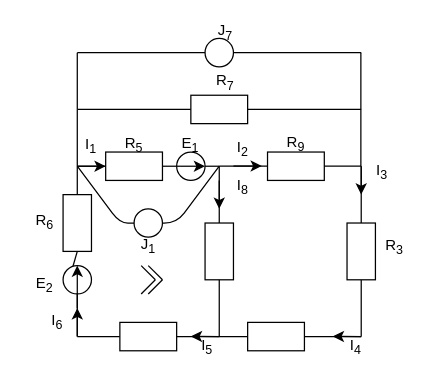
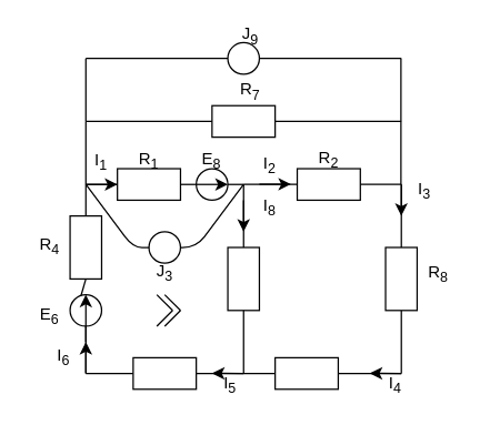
- <mxCell id="69" value="J&lt;sub&gt;7&lt;/sub&gt;" style="text;html=1;strokeColor=none;fillColor=none;align=center;verticalAlign=middle;whiteSpace=wrap;rounded=0;" vertex="1" parent="1"><mxGeometry x="170" y="20" width="20" height="10" as="geometry" /></mxCell>
+ <mxCell id="69" value="J&lt;sub&gt;9&lt;/sub&gt;" style="text;html=1;strokeColor=none;fillColor=none;align=center;verticalAlign=middle;whiteSpace=wrap;rounded=0;" vertex="1" parent="1"><mxGeometry x="170" y="20" width="20" height="10" as="geometry" /></mxCell>
- <mxCell id="58" value="R&lt;sub&gt;9&lt;/sub&gt;" style="text;html=1;strokeColor=none;fillColor=none;align=center;verticalAlign=middle;whiteSpace=wrap;rounded=0;" vertex="1" parent="2"><mxGeometry x="170.91" y="77.73" width="30.91" height="13.18" as="geometry" /></mxCell>
+ <mxCell id="58" value="R&lt;sub&gt;2&lt;/sub&gt;" style="text;html=1;strokeColor=none;fillColor=none;align=center;verticalAlign=middle;whiteSpace=wrap;rounded=0;" vertex="1" parent="2"><mxGeometry x="170.91" y="77.73" width="30.91" height="13.18" as="geometry" /></mxCell>
- <mxCell id="55" value="R&lt;sub&gt;5&lt;/sub&gt;" style="text;html=1;strokeColor=none;fillColor=none;align=center;verticalAlign=middle;whiteSpace=wrap;rounded=0;" vertex="1" parent="2"><mxGeometry x="43.86" y="80" width="25.91" height="10.91" as="geometry" /></mxCell>
+ <mxCell id="55" value="R&lt;sub&gt;1&lt;/sub&gt;" style="text;html=1;strokeColor=none;fillColor=none;align=center;verticalAlign=middle;whiteSpace=wrap;rounded=0;" vertex="1" parent="2"><mxGeometry x="43.86" y="80" width="25.91" height="10.91" as="geometry" /></mxCell>
- <mxCell id="56" value="E&lt;sub&gt;1&lt;/sub&gt;" style="text;html=1;strokeColor=none;fillColor=none;align=center;verticalAlign=middle;whiteSpace=wrap;rounded=0;" vertex="1" parent="2"><mxGeometry x="88.41" y="77.73" width="27.73" height="15.45" as="geometry" /></mxCell>
+ <mxCell id="56" value="E&lt;sub&gt;8&lt;/sub&gt;" style="text;html=1;strokeColor=none;fillColor=none;align=center;verticalAlign=middle;whiteSpace=wrap;rounded=0;" vertex="1" parent="2"><mxGeometry x="88.41" y="77.73" width="27.73" height="15.45" as="geometry" /></mxCell>
- <mxCell id="68" value="R&lt;sub&gt;6&lt;/sub&gt;" style="text;html=1;strokeColor=none;fillColor=none;align=center;verticalAlign=middle;whiteSpace=wrap;rounded=0;" vertex="1" parent="1"><mxGeometry x="20" y="170" width="30.91" height="13.18" as="geometry" /></mxCell>
+ <mxCell id="68" value="R&lt;sub&gt;4&lt;/sub&gt;" style="text;html=1;strokeColor=none;fillColor=none;align=center;verticalAlign=middle;whiteSpace=wrap;rounded=0;" vertex="1" parent="1"><mxGeometry x="20" y="170" width="30.91" height="13.18" as="geometry" /></mxCell>
- <mxCell id="59" value="J&lt;sub&gt;1&lt;/sub&gt;" style="text;html=1;strokeColor=none;fillColor=none;align=center;verticalAlign=middle;whiteSpace=wrap;rounded=0;" vertex="1" parent="2"><mxGeometry x="52.73" y="159.09" width="30.91" height="13.18" as="geometry" /></mxCell>
+ <mxCell id="59" value="J&lt;sub&gt;3&lt;/sub&gt;" style="text;html=1;strokeColor=none;fillColor=none;align=center;verticalAlign=middle;whiteSpace=wrap;rounded=0;" vertex="1" parent="2"><mxGeometry x="52.73" y="159.09" width="30.91" height="13.18" as="geometry" /></mxCell>
- <mxCell id="63" value="R&lt;sub&gt;3&lt;/sub&gt;" style="text;html=1;strokeColor=none;fillColor=none;align=center;verticalAlign=middle;whiteSpace=wrap;rounded=0;" vertex="1" parent="1"><mxGeometry x="300" y="190" width="30.91" height="13.18" as="geometry" /></mxCell>
+ <mxCell id="63" value="R&lt;sub&gt;8&lt;/sub&gt;" style="text;html=1;strokeColor=none;fillColor=none;align=center;verticalAlign=middle;whiteSpace=wrap;rounded=0;" vertex="1" parent="1"><mxGeometry x="300" y="190" width="30.91" height="13.18" as="geometry" /></mxCell>
- <mxCell id="67" value="E&lt;sub&gt;2&lt;/sub&gt;" style="text;html=1;strokeColor=none;fillColor=none;align=center;verticalAlign=middle;whiteSpace=wrap;rounded=0;" vertex="1" parent="1"><mxGeometry x="20" y="220" width="30.91" height="13.18" as="geometry" /></mxCell>
+ <mxCell id="67" value="E&lt;sub&gt;6&lt;/sub&gt;" style="text;html=1;strokeColor=none;fillColor=none;align=center;verticalAlign=middle;whiteSpace=wrap;rounded=0;" vertex="1" parent="1"><mxGeometry x="20" y="220" width="30.91" height="13.18" as="geometry" /></mxCell>
